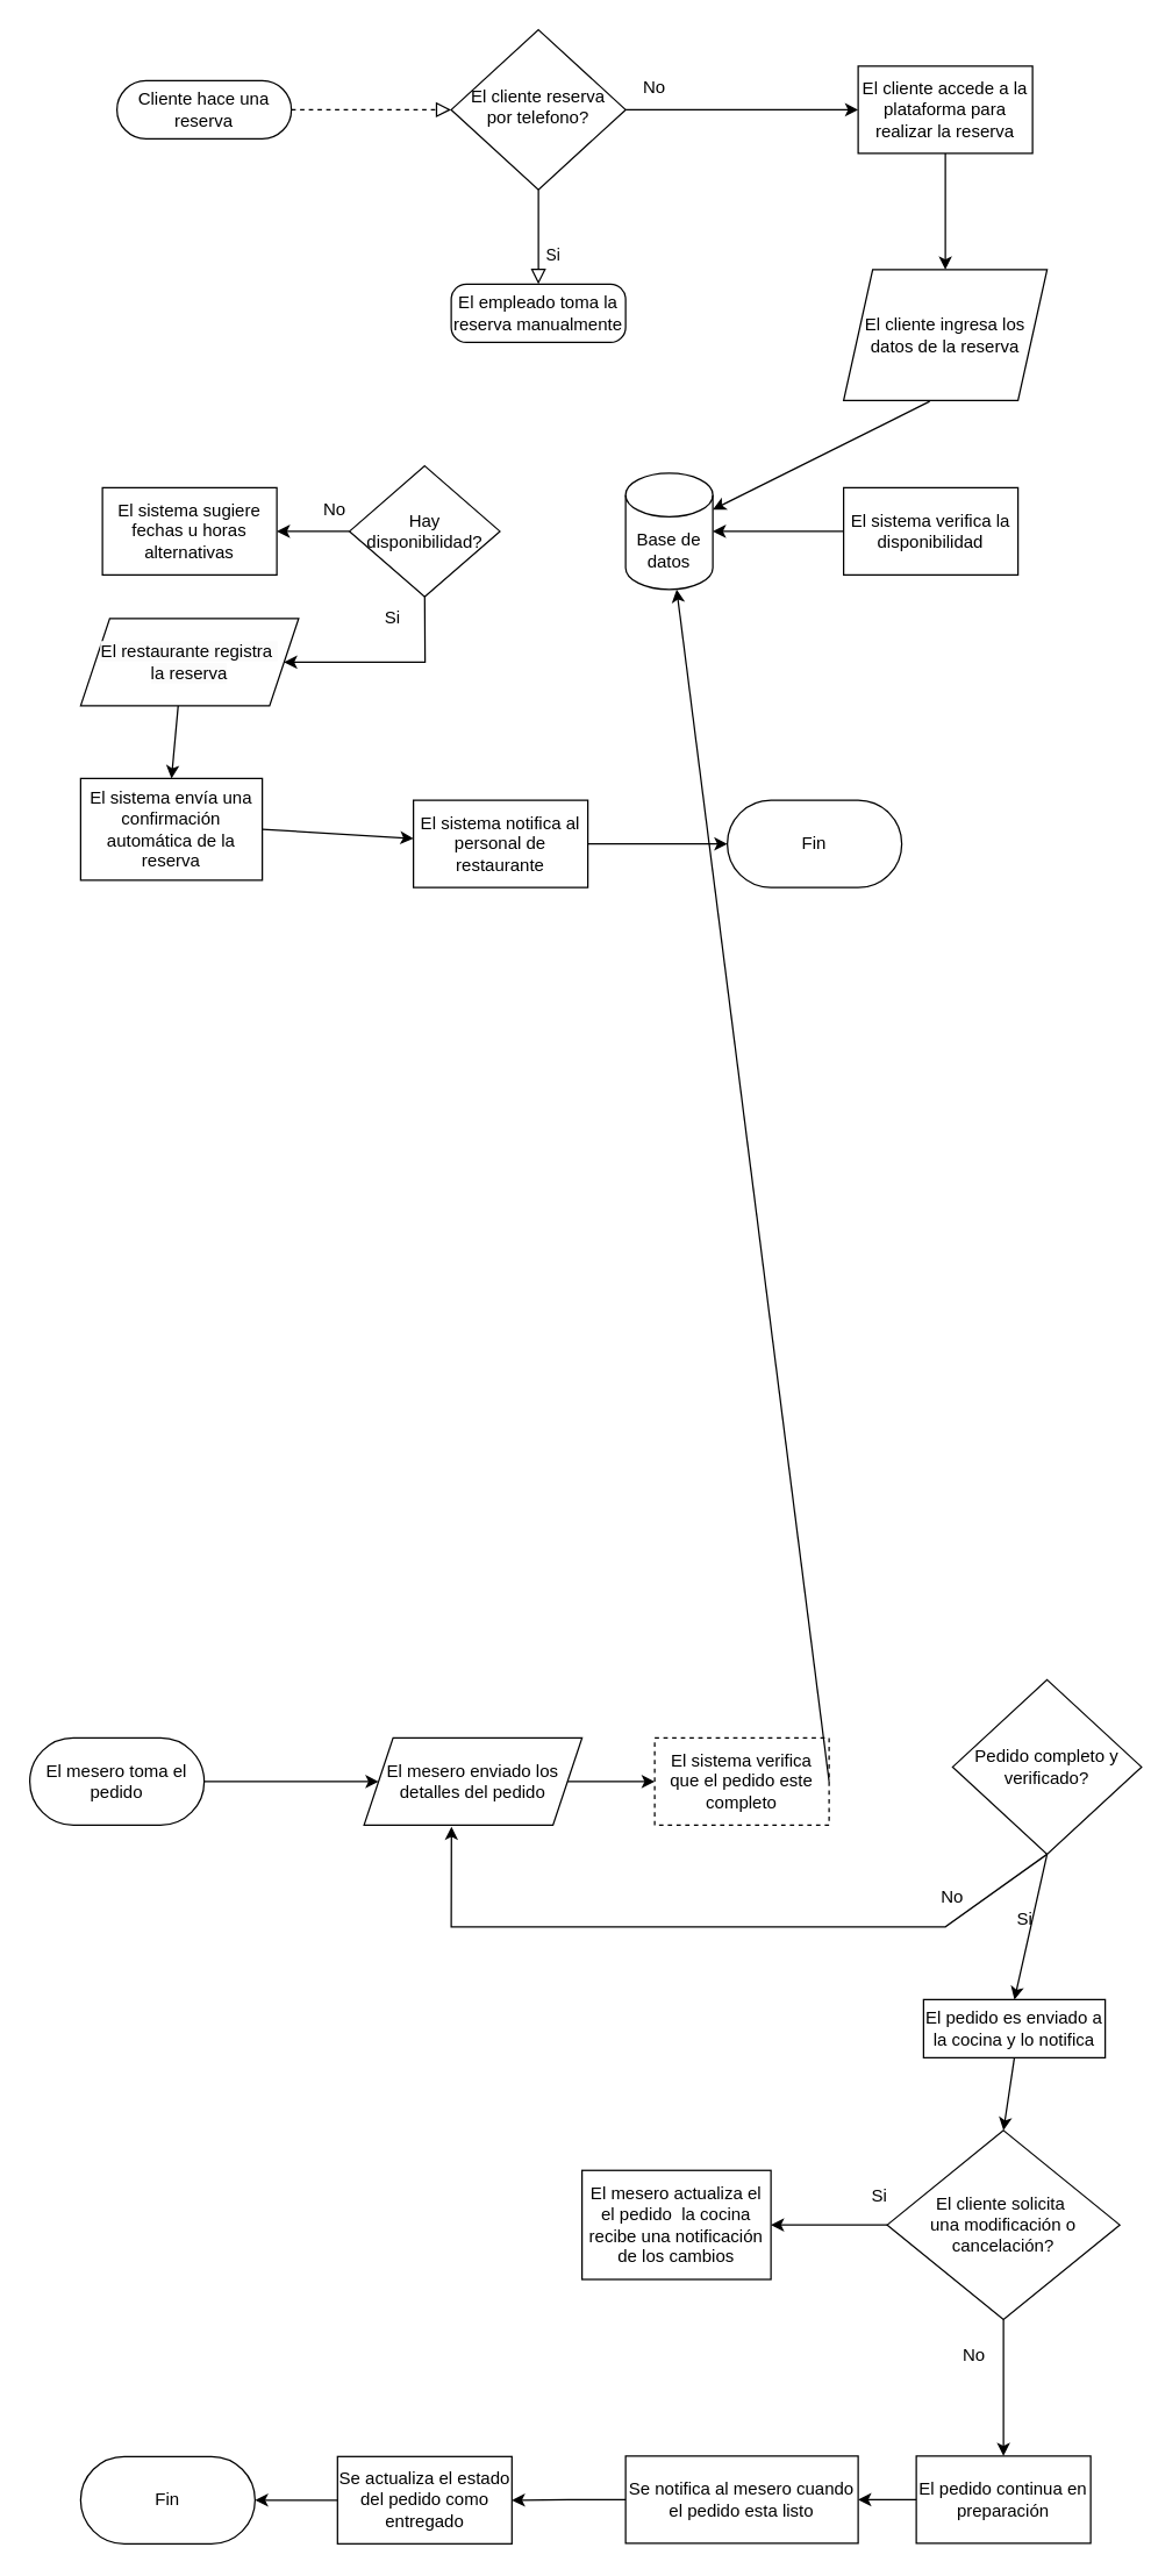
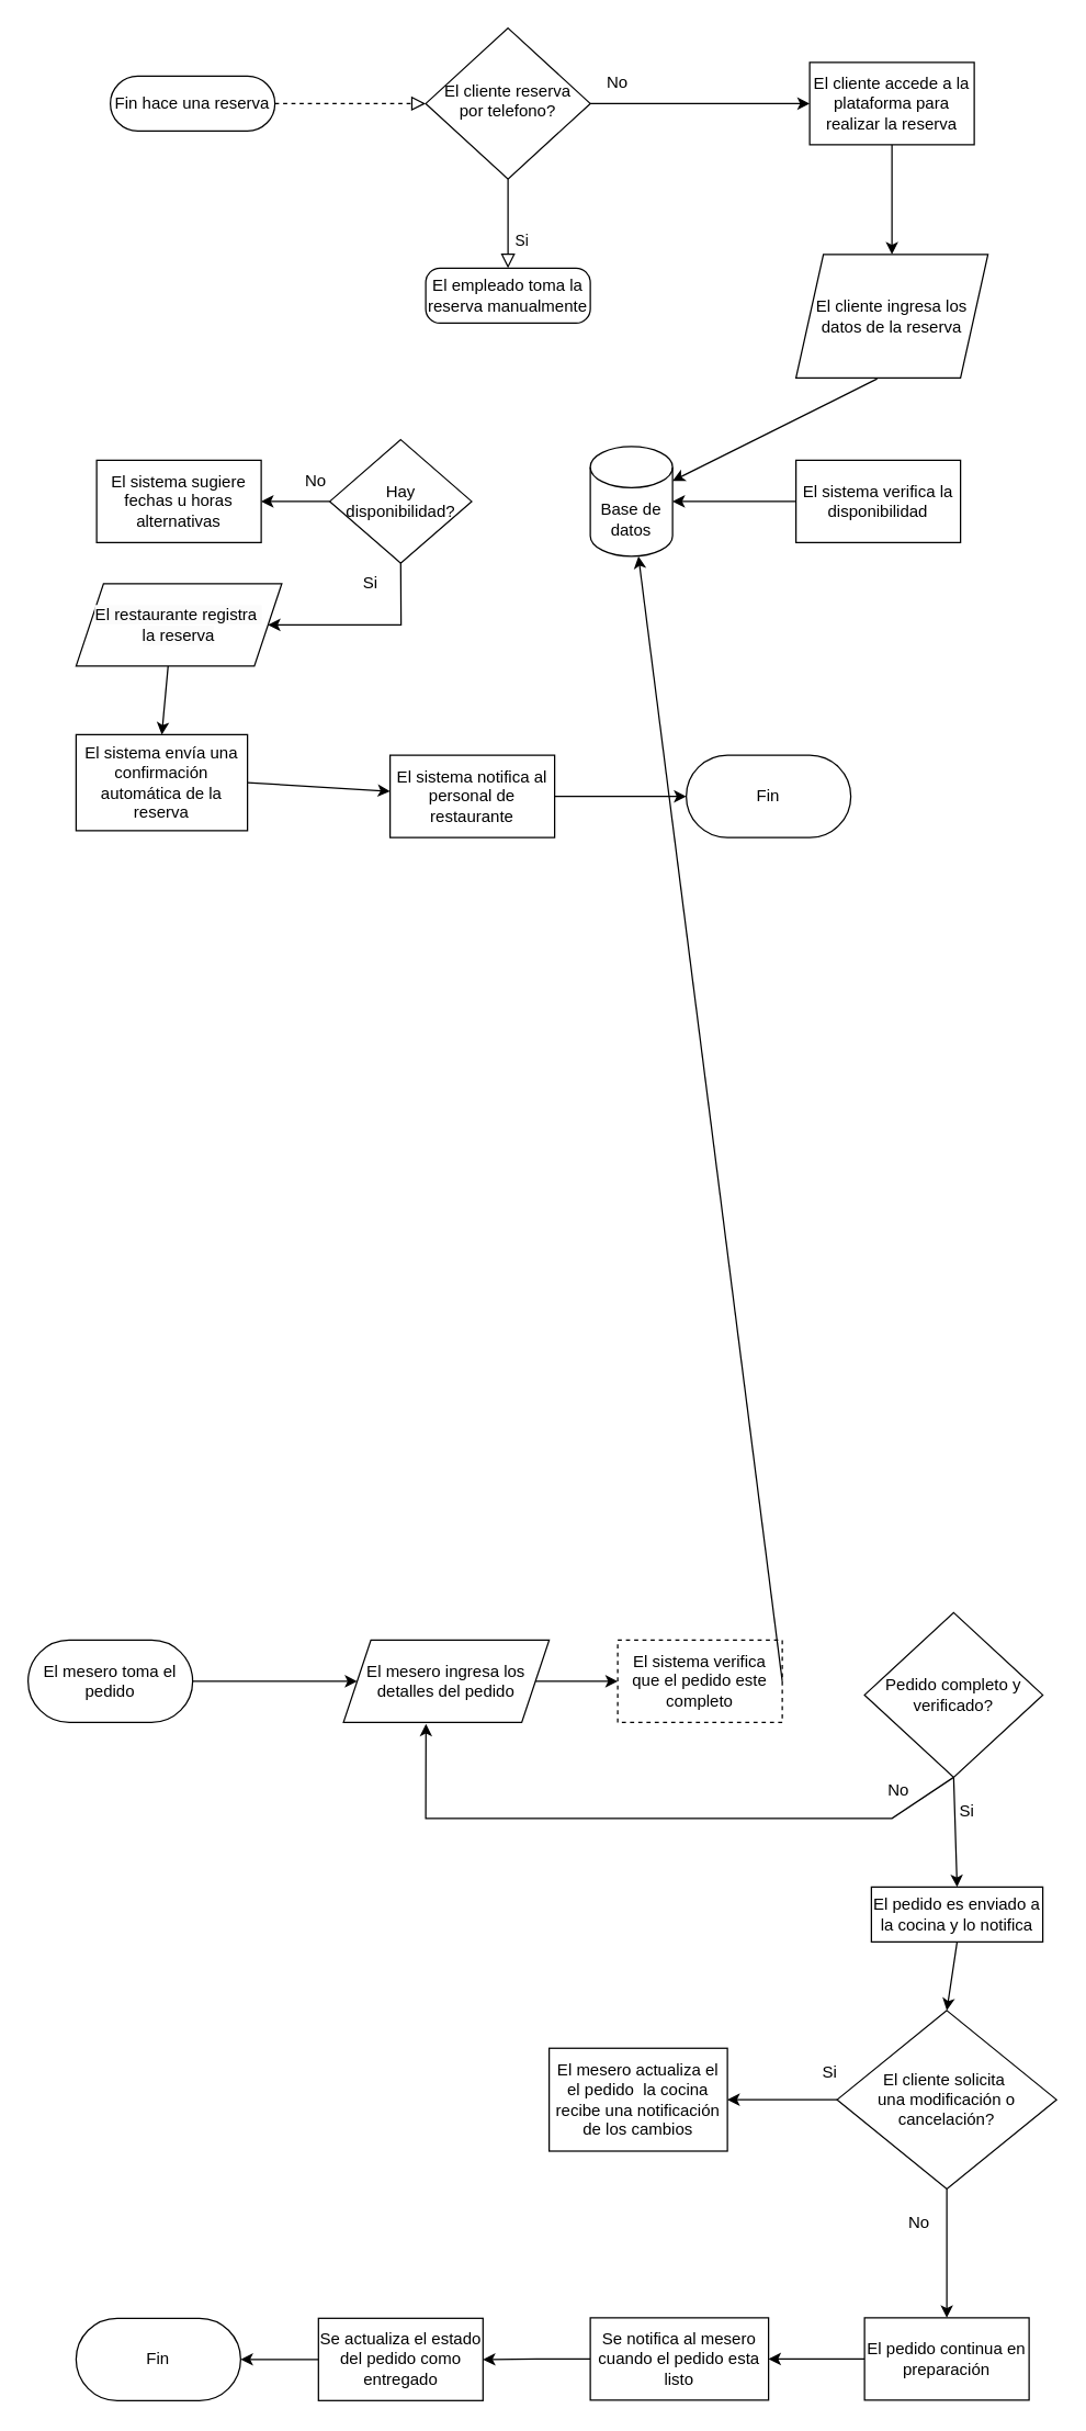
- <mxCell id="3" value="Cliente hace una reserva" style="rounded=1;whiteSpace=wrap;html=1;fontSize=12;glass=0;strokeWidth=1;shadow=0;arcSize=50;" parent="1" vertex="1"><mxGeometry x="80" y="55" width="120" height="40" as="geometry" /></mxCell>
+ <mxCell id="3" value="Fin hace una reserva" style="rounded=1;whiteSpace=wrap;html=1;fontSize=12;glass=0;strokeWidth=1;shadow=0;arcSize=50;" parent="1" vertex="1"><mxGeometry x="80" y="55" width="120" height="40" as="geometry" /></mxCell>
- <mxCell id="34" value="Pedido completo y verificado?" style="rhombus;whiteSpace=wrap;html=1;" vertex="1" parent="1"><mxGeometry x="655" y="1155" width="130" height="120" as="geometry" /></mxCell>
+ <mxCell id="34" value="Pedido completo y verificado?" style="rhombus;whiteSpace=wrap;html=1;" vertex="1" parent="1"><mxGeometry x="630" y="1175" width="130" height="120" as="geometry" /></mxCell>
- <mxCell id="31" value="El mesero enviado los detalles del pedido" style="shape=parallelogram;perimeter=parallelogramPerimeter;whiteSpace=wrap;html=1;fixedSize=1;" vertex="1" parent="1"><mxGeometry x="250" y="1195" width="150" height="60" as="geometry" /></mxCell>
+ <mxCell id="31" value="El mesero ingresa los detalles del pedido" style="shape=parallelogram;perimeter=parallelogramPerimeter;whiteSpace=wrap;html=1;fixedSize=1;" vertex="1" parent="1"><mxGeometry x="250" y="1195" width="150" height="60" as="geometry" /></mxCell>
- <mxCell id="51" value="Se notifica al mesero cuando el pedido esta listo" style="rounded=1;whiteSpace=wrap;html=1;arcSize=0;" vertex="1" parent="1"><mxGeometry x="430" y="1689" width="160" height="60" as="geometry" /></mxCell>
+ <mxCell id="51" value="Se notifica al mesero cuando el pedido esta listo" style="rounded=1;whiteSpace=wrap;html=1;arcSize=0;" vertex="1" parent="1"><mxGeometry x="430" y="1689" width="130" height="60" as="geometry" /></mxCell>
